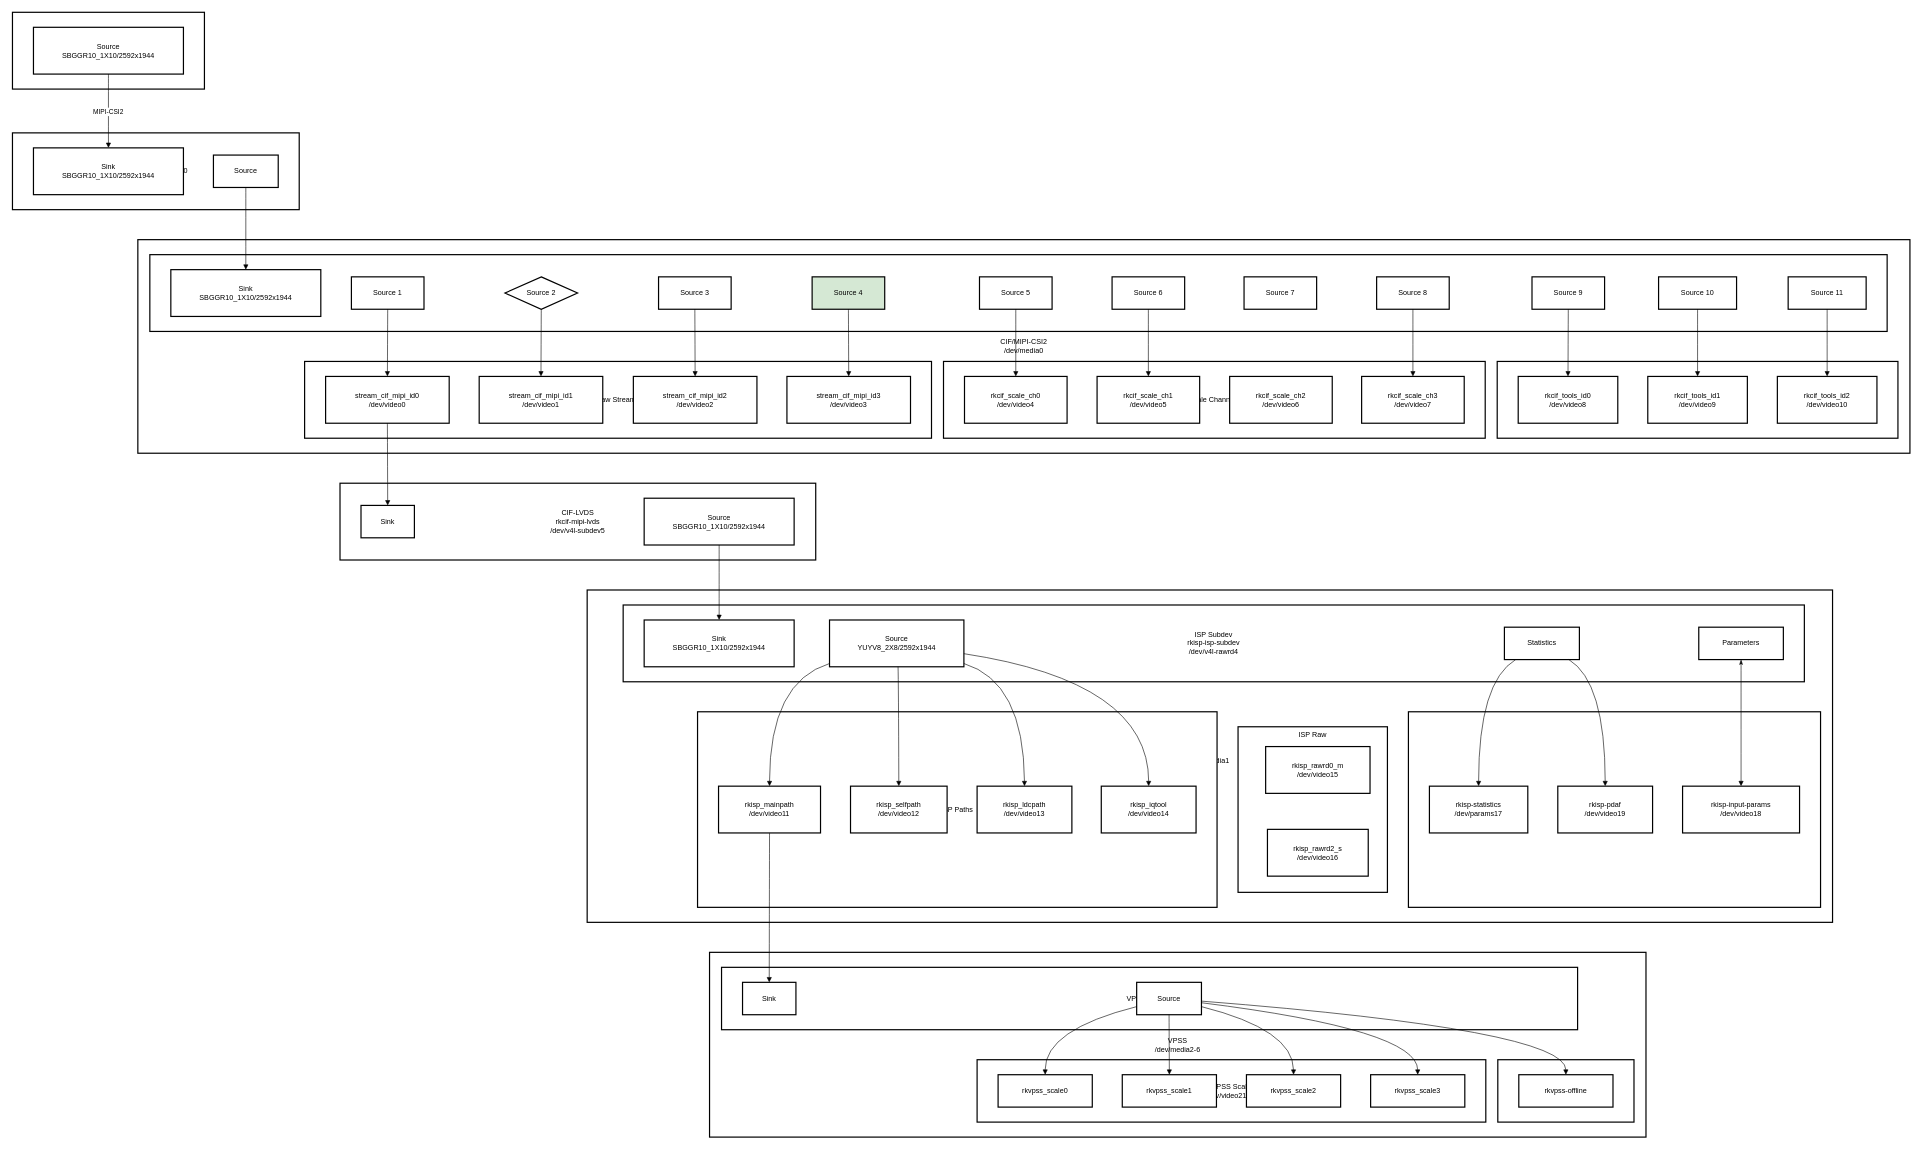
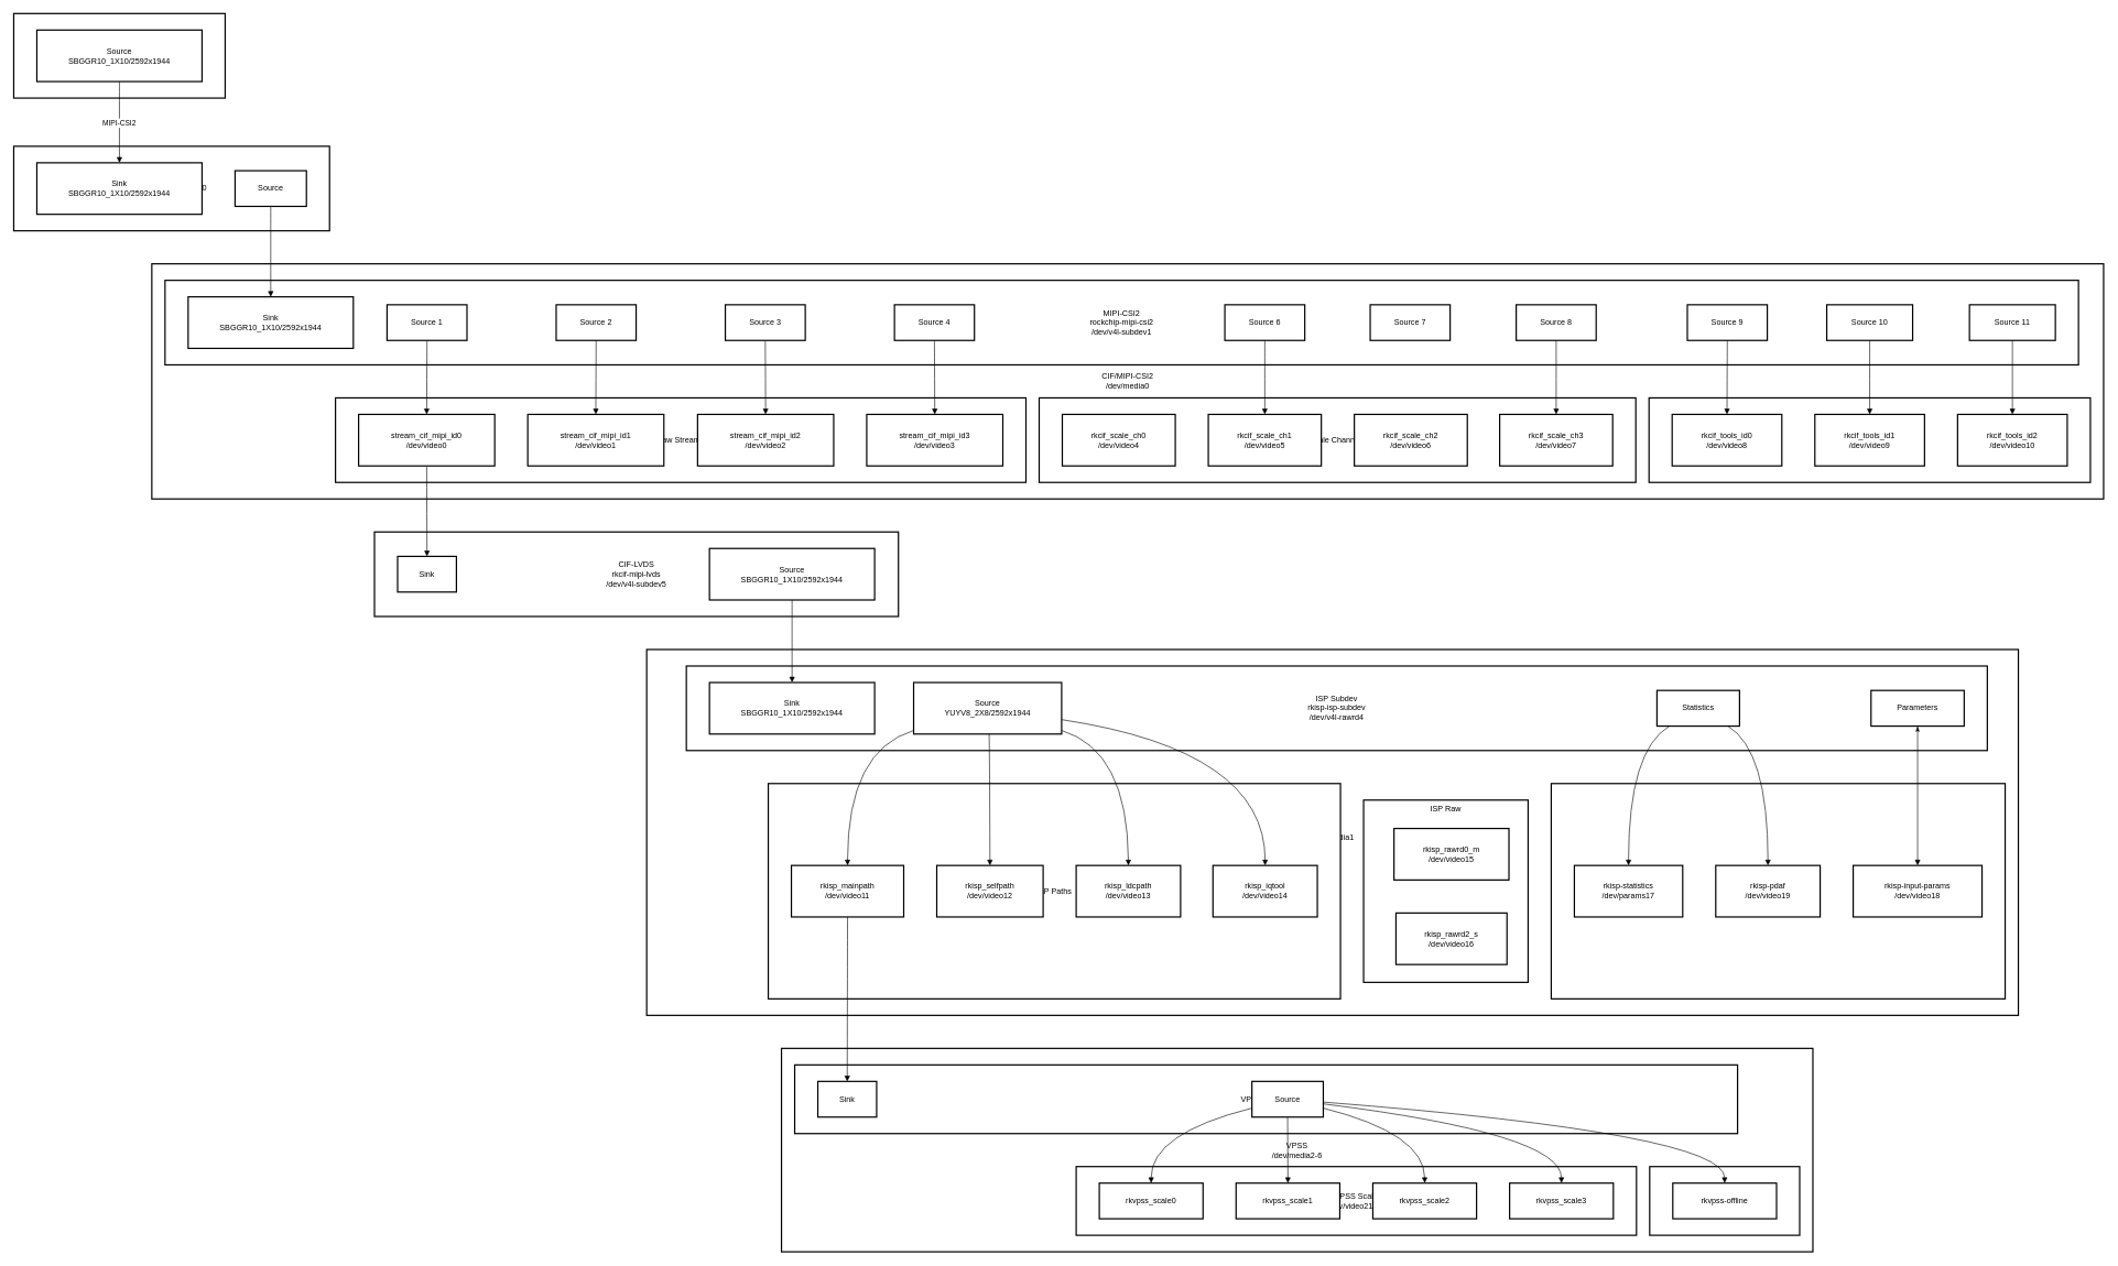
- <mxCell id="26" value="Source 2" style="rhombus;whiteSpace=wrap;strokeWidth=2;" vertex="1" parent="1"><mxGeometry x="841" y="461" width="121" height="54" as="geometry" /></mxCell>
+ <mxCell id="26" value="Source 2" style="whiteSpace=wrap;strokeWidth=2;" vertex="1" parent="1"><mxGeometry x="841" y="461" width="121" height="54" as="geometry" /></mxCell>
- <mxCell id="28" value="Source 4" style="whiteSpace=wrap;strokeWidth=2;fillColor=#d5e8d4;" vertex="1" parent="1"><mxGeometry x="1353" y="461" width="121" height="54" as="geometry" /></mxCell>
+ <mxCell id="28" value="Source 4" style="whiteSpace=wrap;strokeWidth=2;" vertex="1" parent="1"><mxGeometry x="1353" y="461" width="121" height="54" as="geometry" /></mxCell>
- <mxCell id="29" value="Source 5" style="whiteSpace=wrap;strokeWidth=2;" vertex="1" parent="1"><mxGeometry x="1632" y="461" width="121" height="54" as="geometry" /></mxCell>
- <mxCell id="73" value="" style="curved=1;startArrow=none;endArrow=block;exitX=0.5;exitY=1;entryX=0.5;entryY=0;rounded=0;" edge="1" parent="1" source="29" target="40"><mxGeometry relative="1" as="geometry"><Array as="points" /></mxGeometry></mxCell>
- <mxCell id="9" value="rkisp_rawrd0_m&#10;/dev/video15" style="whiteSpace=wrap;strokeWidth=2;" vertex="1" parent="8"><mxGeometry x="46" y="33" width="174" height="78" as="geometry" /></mxCell>
+ <mxCell id="9" value="rkisp_rawrd0_m&#10;/dev/video15" style="whiteSpace=wrap;strokeWidth=2;" vertex="1" parent="8"><mxGeometry x="46" y="43" width="174" height="78" as="geometry" /></mxCell>
